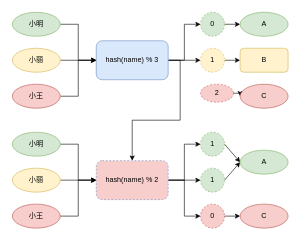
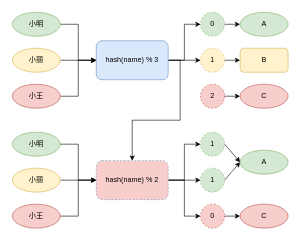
- <mxCell id="15" value="2" style="ellipse;whiteSpace=wrap;html=1;aspect=fixed;rounded=1;dashed=1;sketch=0;fillColor=#f8cecc;strokeColor=#b85450;" vertex="1" parent="1"><mxGeometry x="334" y="140" width="55" height="30" as="geometry" /></mxCell>
+ <mxCell id="15" value="2" style="ellipse;whiteSpace=wrap;html=1;aspect=fixed;rounded=1;dashed=1;sketch=0;fillColor=#f8cecc;strokeColor=#b85450;" vertex="1" parent="1"><mxGeometry x="334" y="140" width="40" height="40" as="geometry" /></mxCell>
